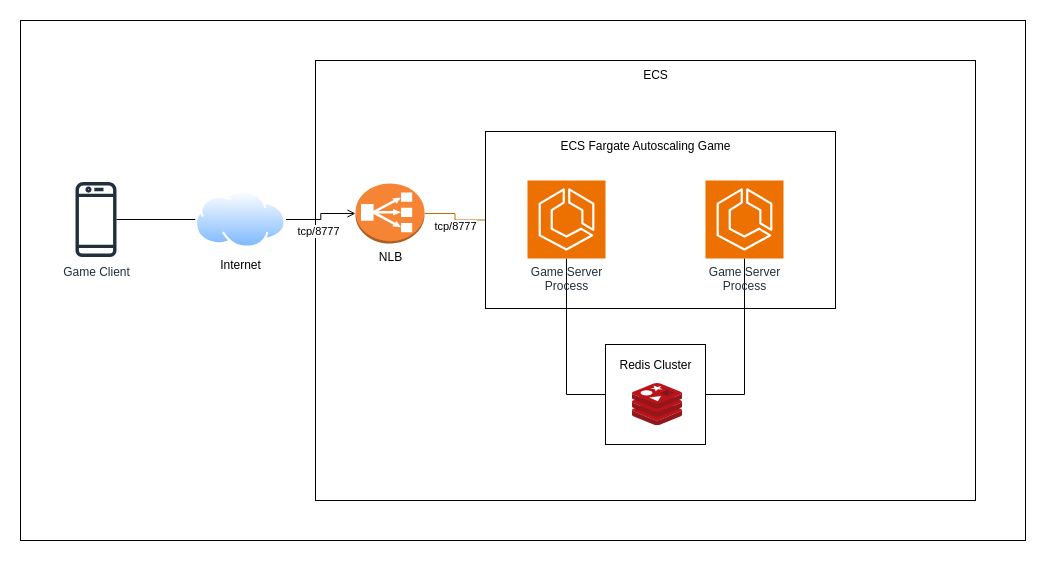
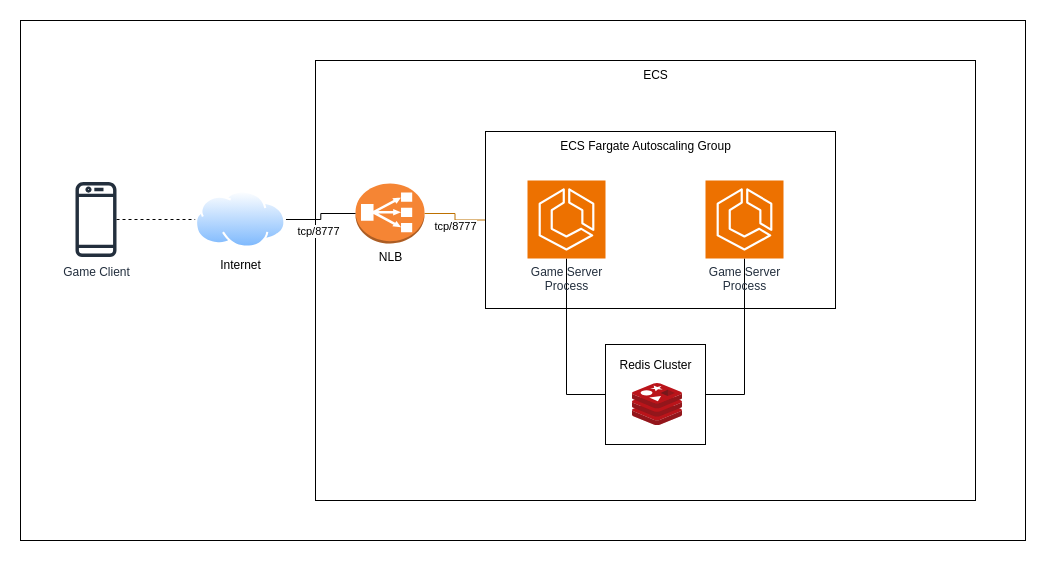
- <mxCell id="11" value="ECS Fargate Autoscaling Game" style="text;html=1;align=center;verticalAlign=middle;resizable=0;points=[];autosize=1;strokeColor=none;fillColor=none;" vertex="1" parent="1"><mxGeometry x="550" y="131" width="190" height="30" as="geometry" /></mxCell>
+ <mxCell id="11" value="ECS Fargate Autoscaling Group" style="text;html=1;align=center;verticalAlign=middle;resizable=0;points=[];autosize=1;strokeColor=none;fillColor=none;" vertex="1" parent="1"><mxGeometry x="550" y="131" width="190" height="30" as="geometry" /></mxCell>
- <mxCell id="18" style="edgeStyle=orthogonalEdgeStyle;rounded=0;orthogonalLoop=1;jettySize=auto;html=1;exitX=1;exitY=0.5;exitDx=0;exitDy=0;entryX=0;entryY=0.5;entryDx=0;entryDy=0;entryPerimeter=0;endArrow=open;endFill=0;" edge="1" parent="1" source="6" target="9"><mxGeometry relative="1" as="geometry" /></mxCell>
+ <mxCell id="18" style="edgeStyle=orthogonalEdgeStyle;rounded=0;orthogonalLoop=1;jettySize=auto;html=1;exitX=1;exitY=0.5;exitDx=0;exitDy=0;entryX=0;entryY=0.5;entryDx=0;entryDy=0;entryPerimeter=0;endArrow=none;endFill=0;" edge="1" parent="1" source="6" target="9"><mxGeometry relative="1" as="geometry" /></mxCell>
- <mxCell id="4" style="edgeStyle=orthogonalEdgeStyle;rounded=0;orthogonalLoop=1;jettySize=auto;html=1;entryX=0;entryY=0.5;entryDx=0;entryDy=0;endArrow=none;endFill=0;" edge="1" parent="1" source="5" target="6"><mxGeometry relative="1" as="geometry" /></mxCell>
+ <mxCell id="4" style="edgeStyle=orthogonalEdgeStyle;rounded=0;orthogonalLoop=1;jettySize=auto;html=1;entryX=0;entryY=0.5;entryDx=0;entryDy=0;endArrow=none;endFill=0;dashed=1;" edge="1" parent="1" source="5" target="6"><mxGeometry relative="1" as="geometry" /></mxCell>
